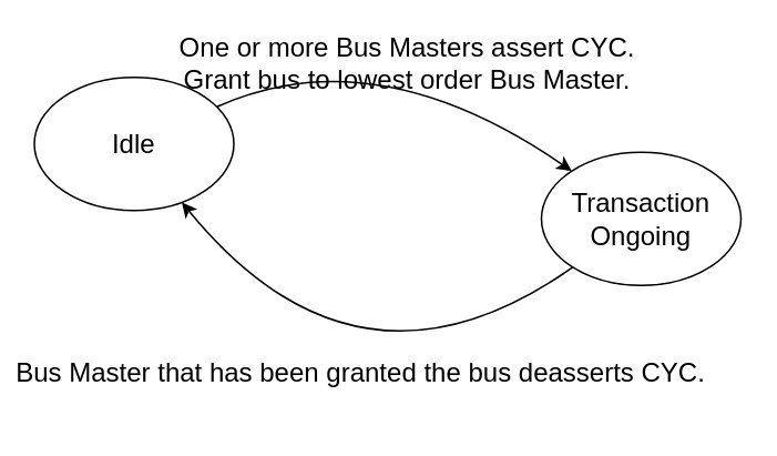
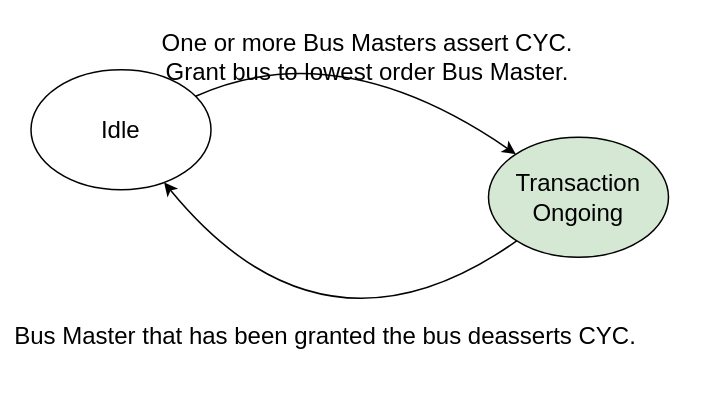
- <mxCell id="3" value="Transaction Ongoing" style="ellipse;whiteSpace=wrap;html=1;fontSize=16;" vertex="1" parent="1"><mxGeometry x="325" y="90" width="120" height="80" as="geometry" /></mxCell>
+ <mxCell id="3" value="Transaction Ongoing" style="ellipse;whiteSpace=wrap;html=1;fontSize=16;fillColor=#d5e8d4;" vertex="1" parent="1"><mxGeometry x="325" y="90" width="120" height="80" as="geometry" /></mxCell>
